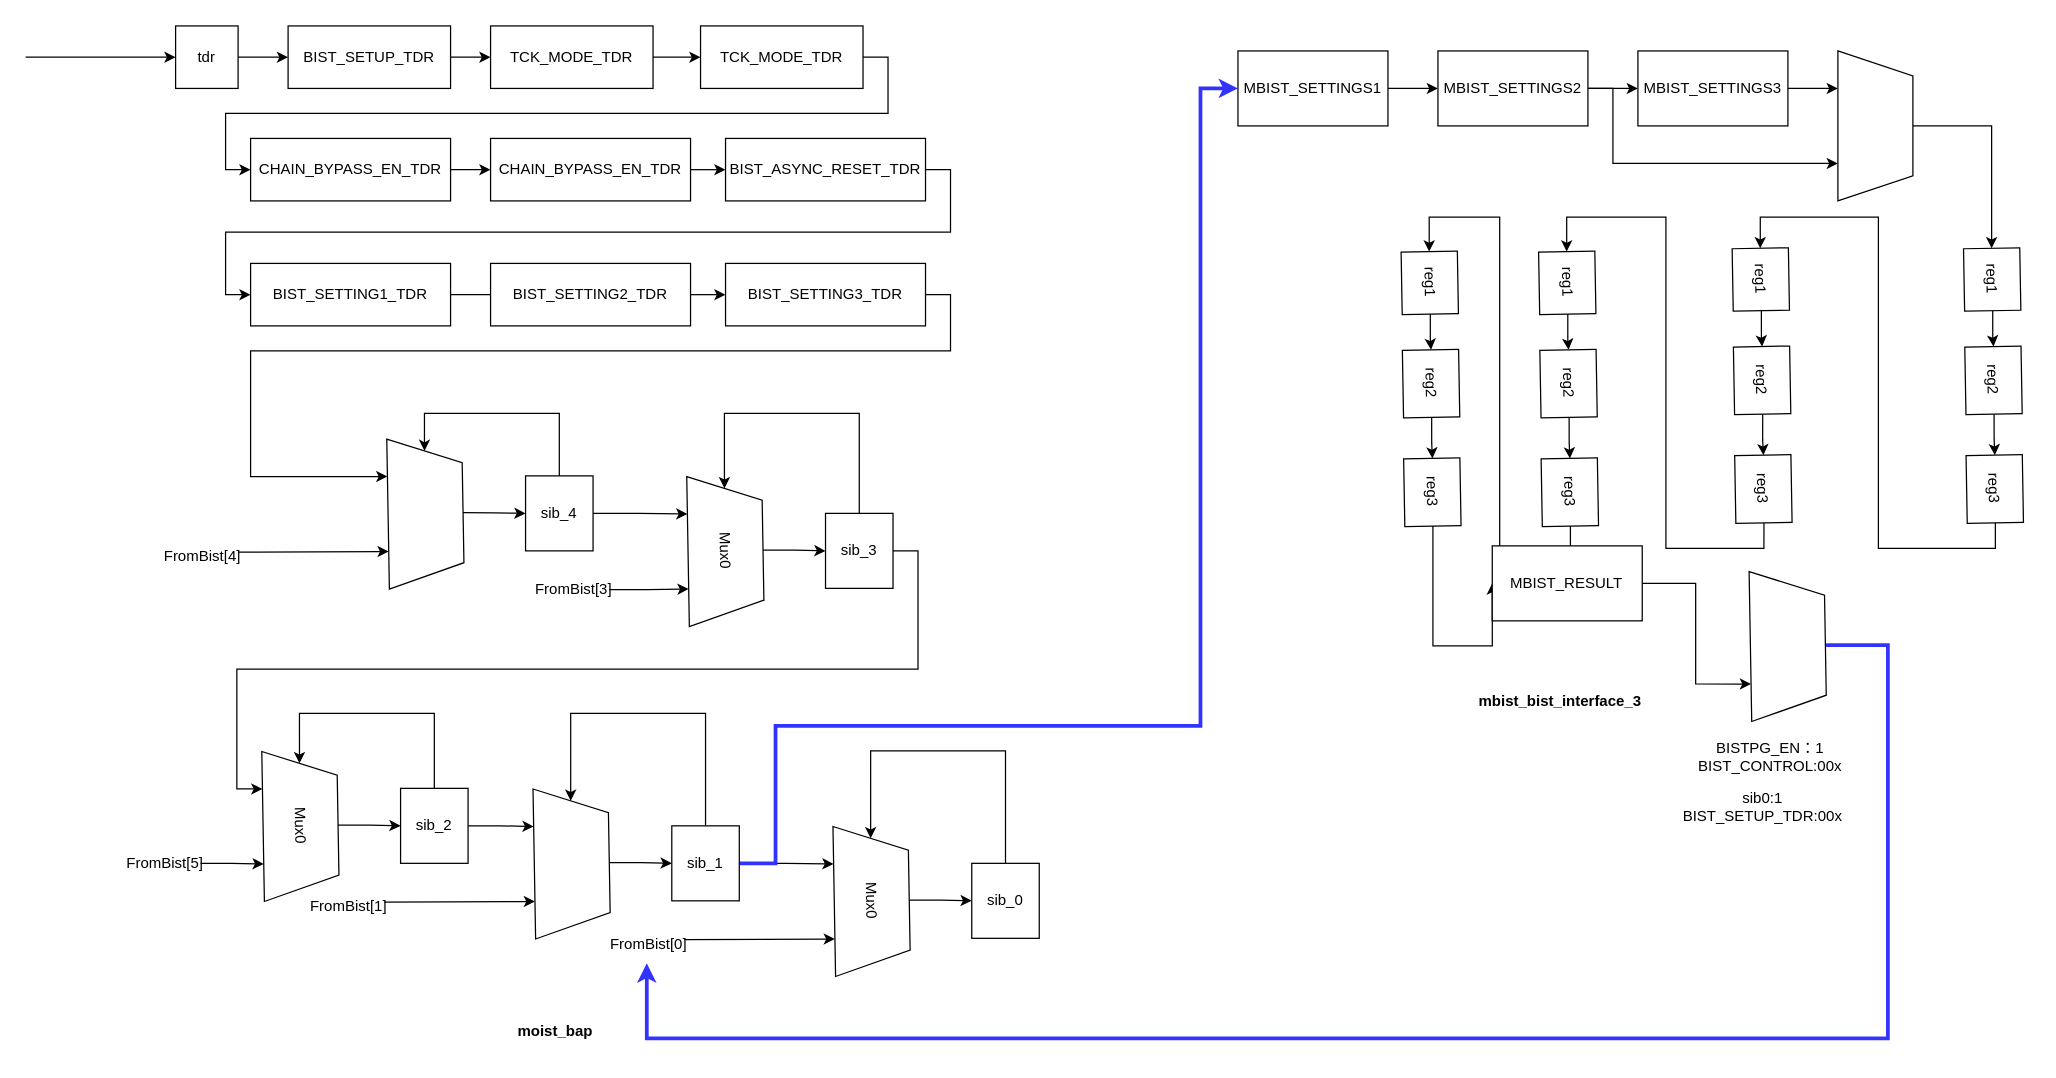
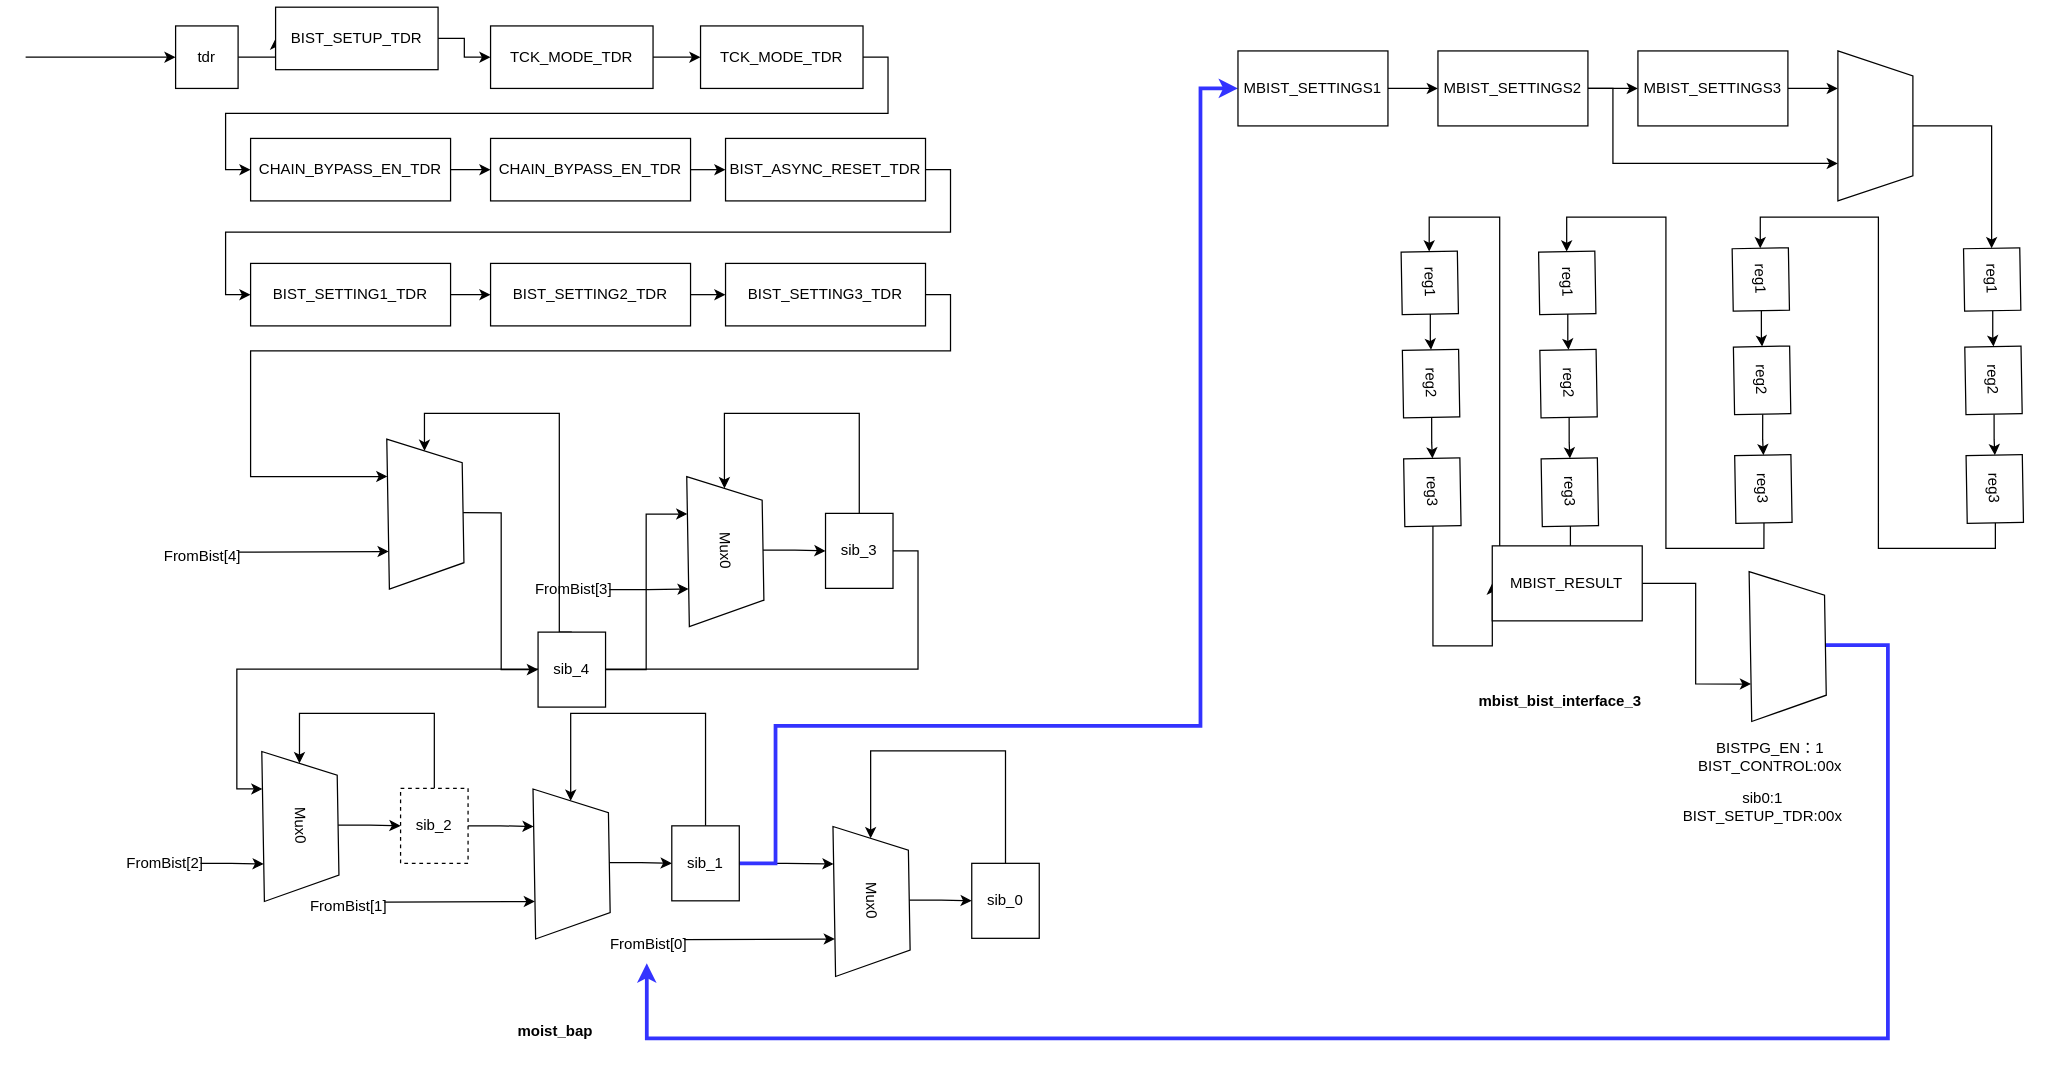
- <mxCell id="20" value="BIST_SETUP_TDR" style="rounded=0;whiteSpace=wrap;html=1;" vertex="1" parent="1"><mxGeometry x="230" y="20" width="130" height="50" as="geometry" /></mxCell>
+ <mxCell id="20" value="BIST_SETUP_TDR" style="rounded=0;whiteSpace=wrap;html=1;" vertex="1" parent="1"><mxGeometry x="220" y="5" width="130" height="50" as="geometry" /></mxCell>
- <mxCell id="31" style="edgeStyle=orthogonalEdgeStyle;rounded=0;orthogonalLoop=1;jettySize=auto;html=1;exitX=1;exitY=0.5;exitDx=0;exitDy=0;entryX=0;entryY=0.5;entryDx=0;entryDy=0;endArrow=none;" edge="1" parent="1" source="32" target="34"><mxGeometry relative="1" as="geometry" /></mxCell>
+ <mxCell id="31" style="edgeStyle=orthogonalEdgeStyle;rounded=0;orthogonalLoop=1;jettySize=auto;html=1;exitX=1;exitY=0.5;exitDx=0;exitDy=0;entryX=0;entryY=0.5;entryDx=0;entryDy=0;" edge="1" parent="1" source="32" target="34"><mxGeometry relative="1" as="geometry" /></mxCell>
- <mxCell id="46" value="sib_4" style="rounded=0;whiteSpace=wrap;html=1;" vertex="1" parent="1"><mxGeometry x="420" y="380" width="54" height="60" as="geometry" /></mxCell>
+ <mxCell id="46" value="sib_4" style="rounded=0;whiteSpace=wrap;html=1;" vertex="1" parent="1"><mxGeometry x="430" y="505" width="54" height="60" as="geometry" /></mxCell>
- <mxCell id="53" value="sib_2" style="rounded=0;whiteSpace=wrap;html=1;" vertex="1" parent="1"><mxGeometry x="320" y="630" width="54" height="60" as="geometry" /></mxCell>
+ <mxCell id="53" value="sib_2" style="rounded=0;whiteSpace=wrap;html=1;dashed=1;" vertex="1" parent="1"><mxGeometry x="320" y="630" width="54" height="60" as="geometry" /></mxCell>
- <mxCell id="57" value="&amp;nbsp;FromBist[5]" style="text;html=1;strokeColor=none;fillColor=none;align=center;verticalAlign=middle;whiteSpace=wrap;rounded=0;" vertex="1" parent="1"><mxGeometry x="100" y="675" width="60" height="30" as="geometry" /></mxCell>
+ <mxCell id="57" value="&amp;nbsp;FromBist[2]" style="text;html=1;strokeColor=none;fillColor=none;align=center;verticalAlign=middle;whiteSpace=wrap;rounded=0;" vertex="1" parent="1"><mxGeometry x="100" y="675" width="60" height="30" as="geometry" /></mxCell>
